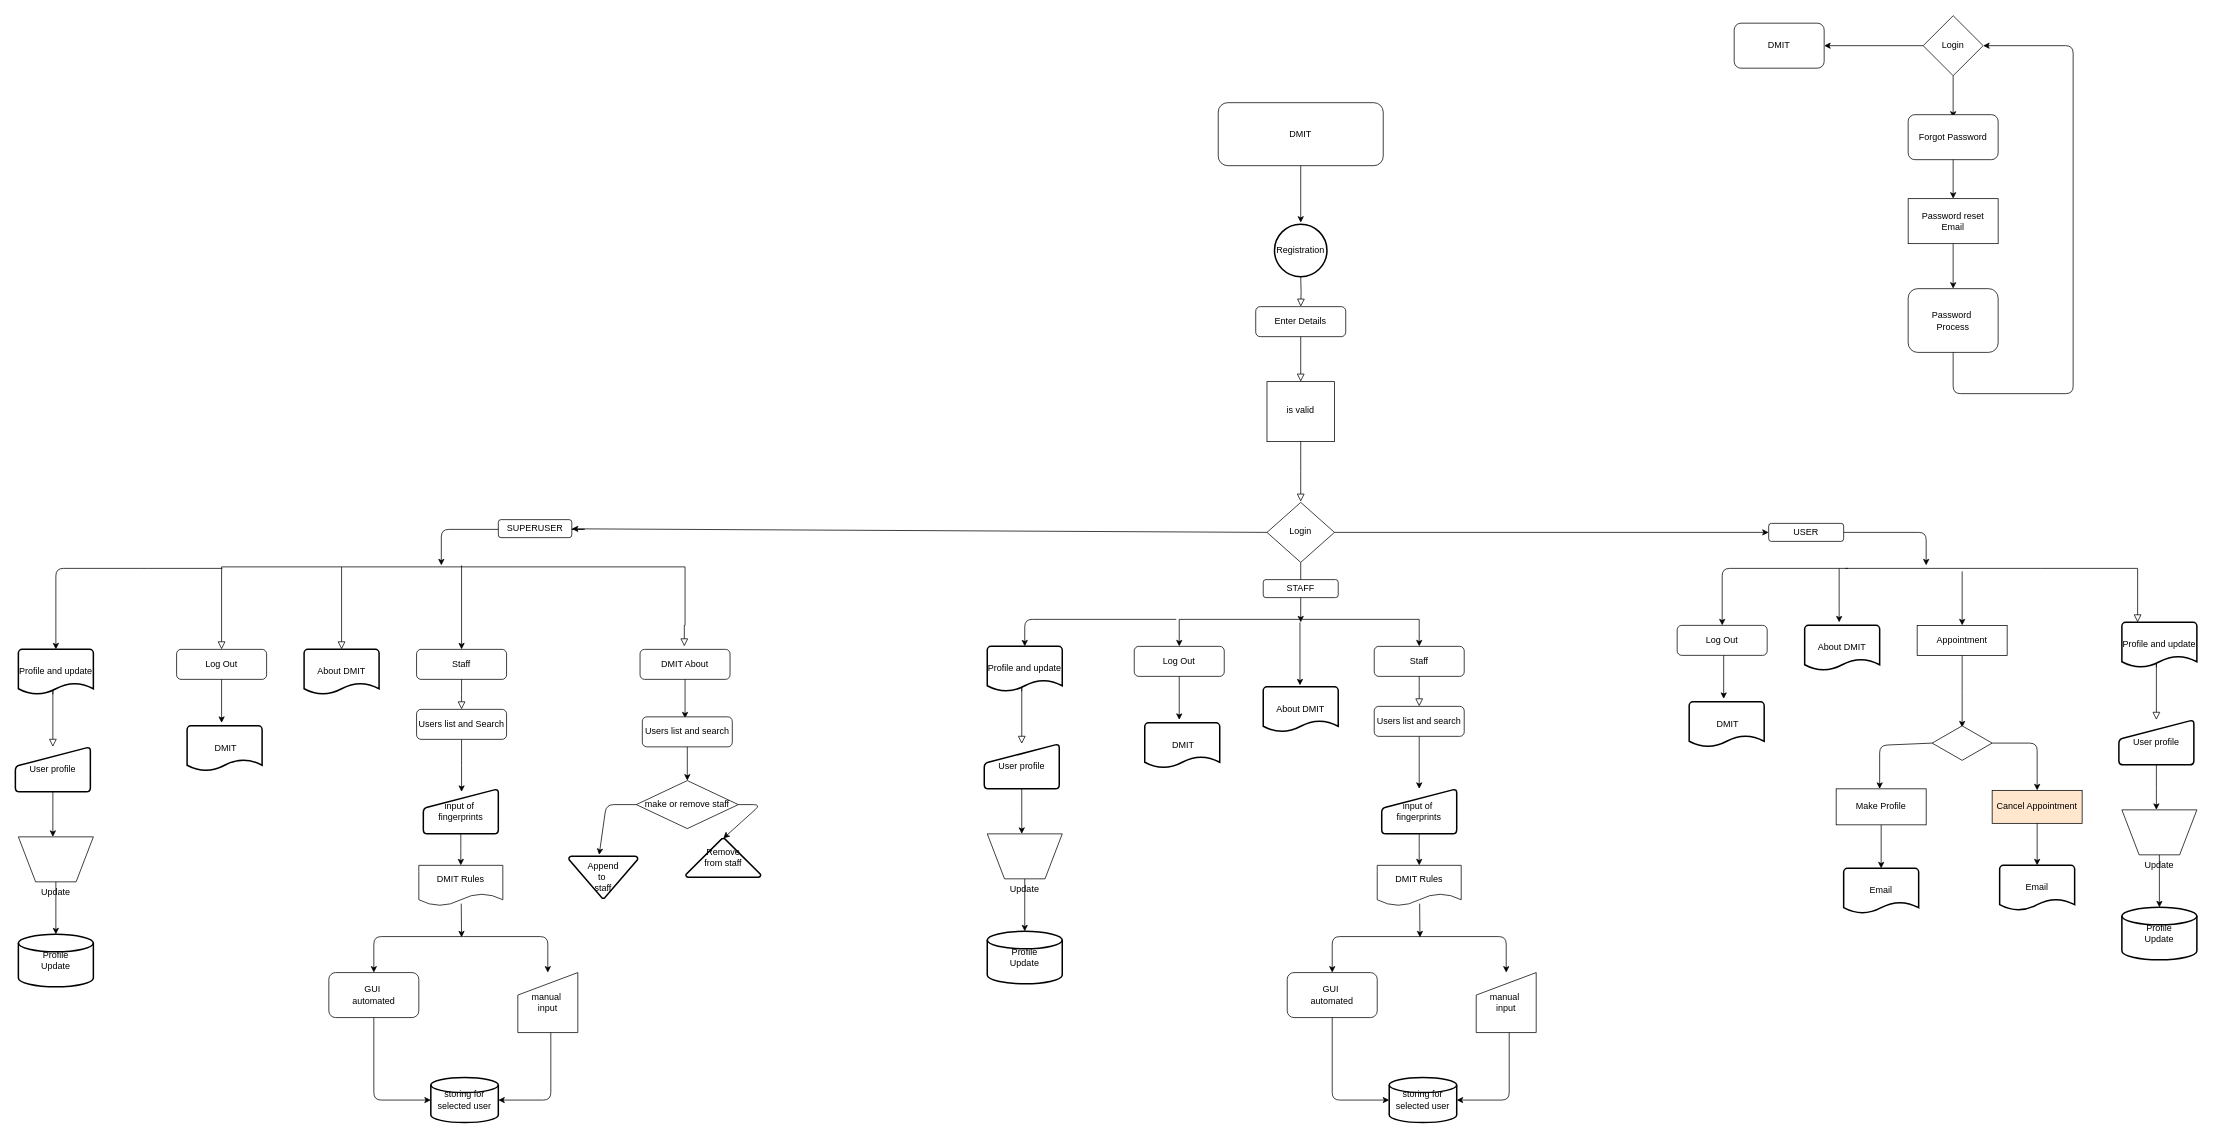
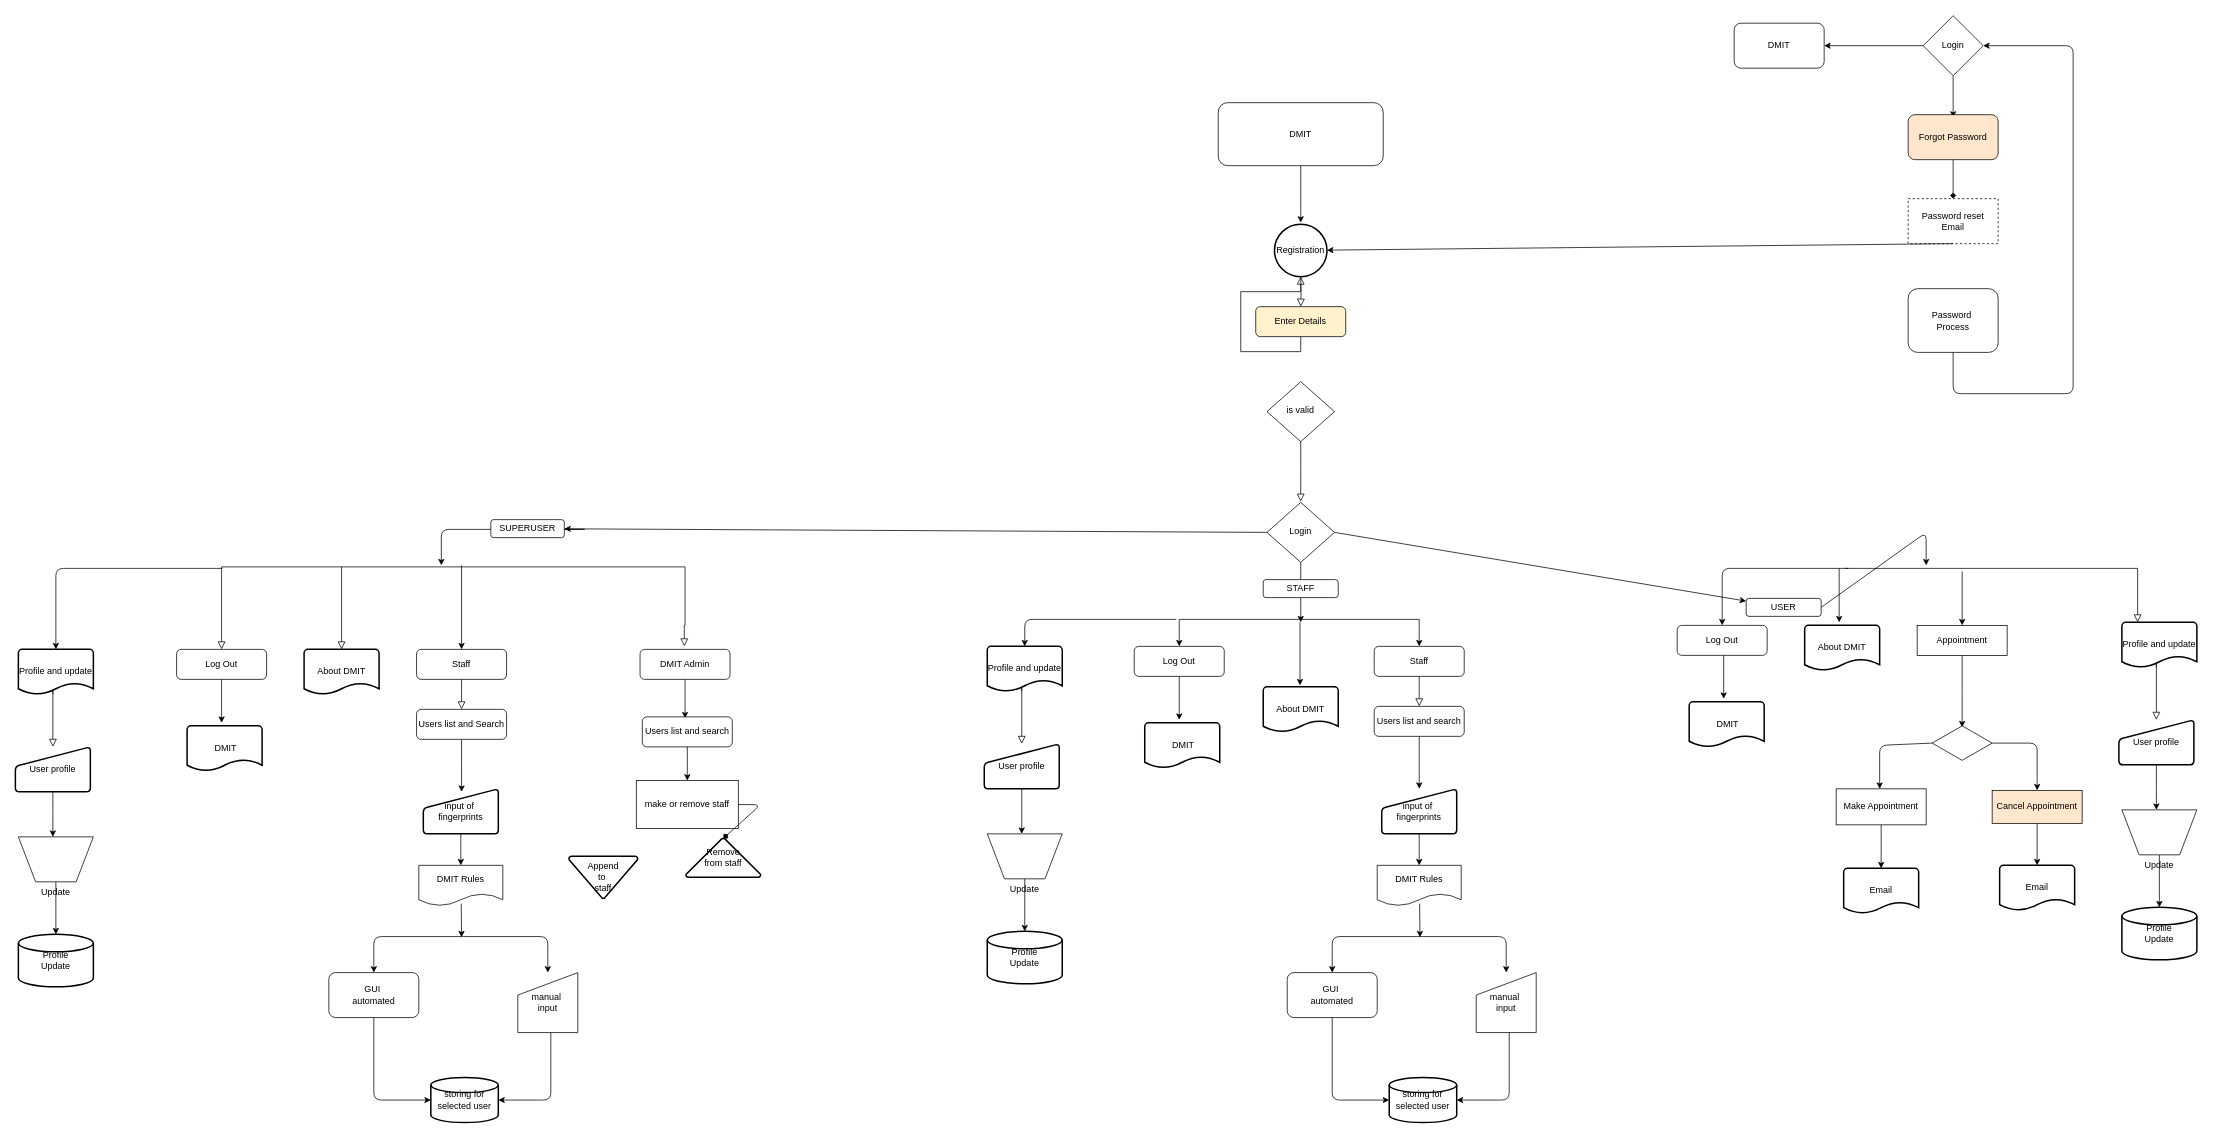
- <mxCell id="112" value="Forgot Password" style="rounded=1;whiteSpace=wrap;html=1;" vertex="1" parent="1"><mxGeometry x="2544" y="152" width="120" height="60" as="geometry" /></mxCell>
+ <mxCell id="112" value="Forgot Password" style="rounded=1;whiteSpace=wrap;html=1;fillColor=#ffe6cc;" vertex="1" parent="1"><mxGeometry x="2544" y="152" width="120" height="60" as="geometry" /></mxCell>
- <mxCell id="114" value="" style="endArrow=classic;html=1;exitX=0.5;exitY=1;exitDx=0;exitDy=0;entryX=0.5;entryY=0;entryDx=0;entryDy=0;" edge="1" parent="1" source="112" target="113"><mxGeometry width="50" height="50" relative="1" as="geometry"><mxPoint x="2344" y="322" as="sourcePoint" /><mxPoint x="2394" y="272" as="targetPoint" /></mxGeometry></mxCell>
+ <mxCell id="114" value="" style="endArrow=diamond;html=1;exitX=0.5;exitY=1;exitDx=0;exitDy=0;entryX=0.5;entryY=0;entryDx=0;entryDy=0;" edge="1" parent="1" source="112" target="113"><mxGeometry width="50" height="50" relative="1" as="geometry"><mxPoint x="2344" y="322" as="sourcePoint" /><mxPoint x="2394" y="272" as="targetPoint" /></mxGeometry></mxCell>
- <mxCell id="113" value="Password reset&lt;br&gt;Email" style="rounded=0;whiteSpace=wrap;html=1;" vertex="1" parent="1"><mxGeometry x="2544" y="264" width="120" height="60" as="geometry" /></mxCell>
+ <mxCell id="113" value="Password reset&lt;br&gt;Email" style="rounded=0;whiteSpace=wrap;html=1;dashed=1;" vertex="1" parent="1"><mxGeometry x="2544" y="264" width="120" height="60" as="geometry" /></mxCell>
- <mxCell id="116" value="" style="endArrow=classic;html=1;entryX=0.5;entryY=0;entryDx=0;entryDy=0;exitX=0.5;exitY=1;exitDx=0;exitDy=0;" edge="1" parent="1" source="113" target="115"><mxGeometry width="50" height="50" relative="1" as="geometry"><mxPoint x="2348" y="386" as="sourcePoint" /><mxPoint x="2398" y="336" as="targetPoint" /></mxGeometry></mxCell>
+ <mxCell id="116" value="" style="endArrow=classic;html=1;exitX=0.5;exitY=1;exitDx=0;exitDy=0;" edge="1" parent="1" source="113" target="5"><mxGeometry width="50" height="50" relative="1" as="geometry"><mxPoint x="2348" y="386" as="sourcePoint" /><mxPoint x="2398" y="336" as="targetPoint" /></mxGeometry></mxCell>
- <mxCell id="4" value="Enter Details&lt;br&gt;" style="rounded=1;whiteSpace=wrap;html=1;fontSize=12;glass=0;strokeWidth=1;shadow=0;" vertex="1" parent="1"><mxGeometry x="1674" y="408" width="120" height="40" as="geometry" /></mxCell>
+ <mxCell id="4" value="Enter Details&lt;br&gt;" style="rounded=1;whiteSpace=wrap;html=1;fontSize=12;glass=0;strokeWidth=1;shadow=0;fillColor=#fff2cc;" vertex="1" parent="1"><mxGeometry x="1674" y="408" width="120" height="40" as="geometry" /></mxCell>
- <mxCell id="6" value="" style="rounded=0;html=1;jettySize=auto;orthogonalLoop=1;fontSize=11;endArrow=block;endFill=0;endSize=8;strokeWidth=1;shadow=0;labelBackgroundColor=none;edgeStyle=orthogonalEdgeStyle;exitX=0.5;exitY=1;exitDx=0;exitDy=0;entryX=0.5;entryY=0;entryDx=0;entryDy=0;" edge="1" parent="1" source="4" target="3"><mxGeometry relative="1" as="geometry"><mxPoint x="1744" y="28" as="sourcePoint" /><mxPoint x="1744" y="78" as="targetPoint" /></mxGeometry></mxCell>
+ <mxCell id="6" value="" style="rounded=0;html=1;jettySize=auto;orthogonalLoop=1;fontSize=11;endArrow=block;endFill=0;endSize=8;strokeWidth=1;shadow=0;labelBackgroundColor=none;edgeStyle=orthogonalEdgeStyle;exitX=0.5;exitY=1;exitDx=0;exitDy=0;" edge="1" parent="1" source="4" target="5"><mxGeometry relative="1" as="geometry"><mxPoint x="1744" y="28" as="sourcePoint" /><mxPoint x="1744" y="78" as="targetPoint" /></mxGeometry></mxCell>
- <mxCell id="3" value="is valid" style="whiteSpace=wrap;html=1;shadow=0;fontFamily=Helvetica;fontSize=12;align=center;strokeWidth=1;spacing=6;spacingTop=-4;rounded=0;" vertex="1" parent="1"><mxGeometry x="1689" y="508" width="90" height="80" as="geometry" /></mxCell>
+ <mxCell id="3" value="is valid" style="rhombus;whiteSpace=wrap;html=1;shadow=0;fontFamily=Helvetica;fontSize=12;align=center;strokeWidth=1;spacing=6;spacingTop=-4;" vertex="1" parent="1"><mxGeometry x="1689" y="508" width="90" height="80" as="geometry" /></mxCell>
- <mxCell id="123" value="SUPERUSER" style="rounded=1;whiteSpace=wrap;html=1;" vertex="1" parent="1"><mxGeometry x="664" y="692" width="98" height="24" as="geometry" /></mxCell>
+ <mxCell id="123" value="SUPERUSER" style="rounded=1;whiteSpace=wrap;html=1;" vertex="1" parent="1"><mxGeometry x="654" y="692" width="98" height="24" as="geometry" /></mxCell>
- <mxCell id="121" value="USER" style="rounded=1;whiteSpace=wrap;html=1;" vertex="1" parent="1"><mxGeometry x="2358" y="697" width="100" height="24" as="geometry" /></mxCell>
+ <mxCell id="121" value="USER" style="rounded=1;whiteSpace=wrap;html=1;" vertex="1" parent="1"><mxGeometry x="2328" y="797" width="100" height="24" as="geometry" /></mxCell>
- <mxCell id="21" value="DMIT About" style="rounded=1;whiteSpace=wrap;html=1;fontSize=12;glass=0;strokeWidth=1;shadow=0;" vertex="1" parent="1"><mxGeometry x="853" y="865" width="120" height="40" as="geometry" /></mxCell>
+ <mxCell id="21" value="DMIT Admin" style="rounded=1;whiteSpace=wrap;html=1;fontSize=12;glass=0;strokeWidth=1;shadow=0;" vertex="1" parent="1"><mxGeometry x="853" y="865" width="120" height="40" as="geometry" /></mxCell>
- <mxCell id="96" value="make or remove staff" style="rhombus;whiteSpace=wrap;html=1;" vertex="1" parent="1"><mxGeometry x="848" y="1040" width="136" height="64" as="geometry" /></mxCell>
+ <mxCell id="96" value="make or remove staff" style="whiteSpace=wrap;html=1;rounded=0;" vertex="1" parent="1"><mxGeometry x="848" y="1040" width="136" height="64" as="geometry" /></mxCell>
- <mxCell id="54" value="Make Profile" style="rounded=0;whiteSpace=wrap;html=1;" vertex="1" parent="1"><mxGeometry x="2448" y="1051" width="120" height="48" as="geometry" /></mxCell>
+ <mxCell id="54" value="Make Appointment" style="rounded=0;whiteSpace=wrap;html=1;" vertex="1" parent="1"><mxGeometry x="2448" y="1051" width="120" height="48" as="geometry" /></mxCell>
- <mxCell id="97" value="" style="endArrow=classic;html=1;exitX=0;exitY=0.5;exitDx=0;exitDy=0;entryX=0.44;entryY=-0.035;entryDx=0;entryDy=0;entryPerimeter=0;" edge="1" parent="1" source="96" target="93"><mxGeometry width="50" height="50" relative="1" as="geometry"><mxPoint x="740" y="1084" as="sourcePoint" /><mxPoint x="790" y="1034" as="targetPoint" /><Array as="points"><mxPoint x="808" y="1072" /></Array></mxGeometry></mxCell>
- <mxCell id="98" value="" style="endArrow=classic;html=1;entryX=0.5;entryY=0;entryDx=0;entryDy=0;entryPerimeter=0;exitX=1;exitY=0.5;exitDx=0;exitDy=0;" edge="1" parent="1" source="96" target="92"><mxGeometry width="50" height="50" relative="1" as="geometry"><mxPoint x="1052" y="1112" as="sourcePoint" /><mxPoint x="1102" y="1062" as="targetPoint" /><Array as="points"><mxPoint x="1014" y="1072" /></Array></mxGeometry></mxCell>
+ <mxCell id="98" value="" style="endArrow=diamond;html=1;entryX=0.5;entryY=0;entryDx=0;entryDy=0;entryPerimeter=0;exitX=1;exitY=0.5;exitDx=0;exitDy=0;" edge="1" parent="1" source="96" target="92"><mxGeometry width="50" height="50" relative="1" as="geometry"><mxPoint x="1052" y="1112" as="sourcePoint" /><mxPoint x="1102" y="1062" as="targetPoint" /><Array as="points"><mxPoint x="1014" y="1072" /></Array></mxGeometry></mxCell>
